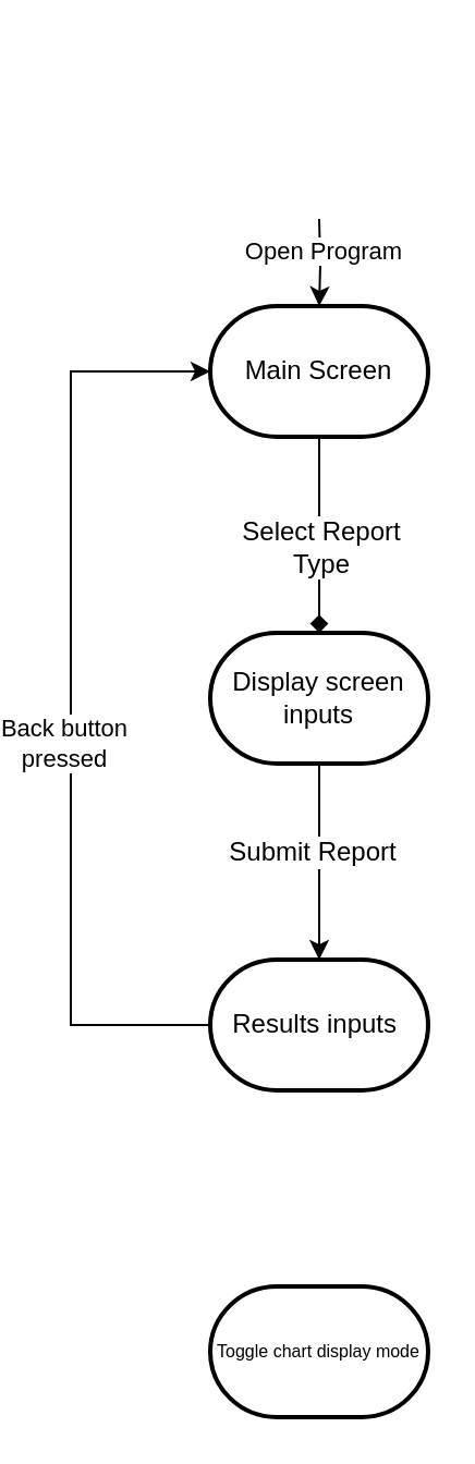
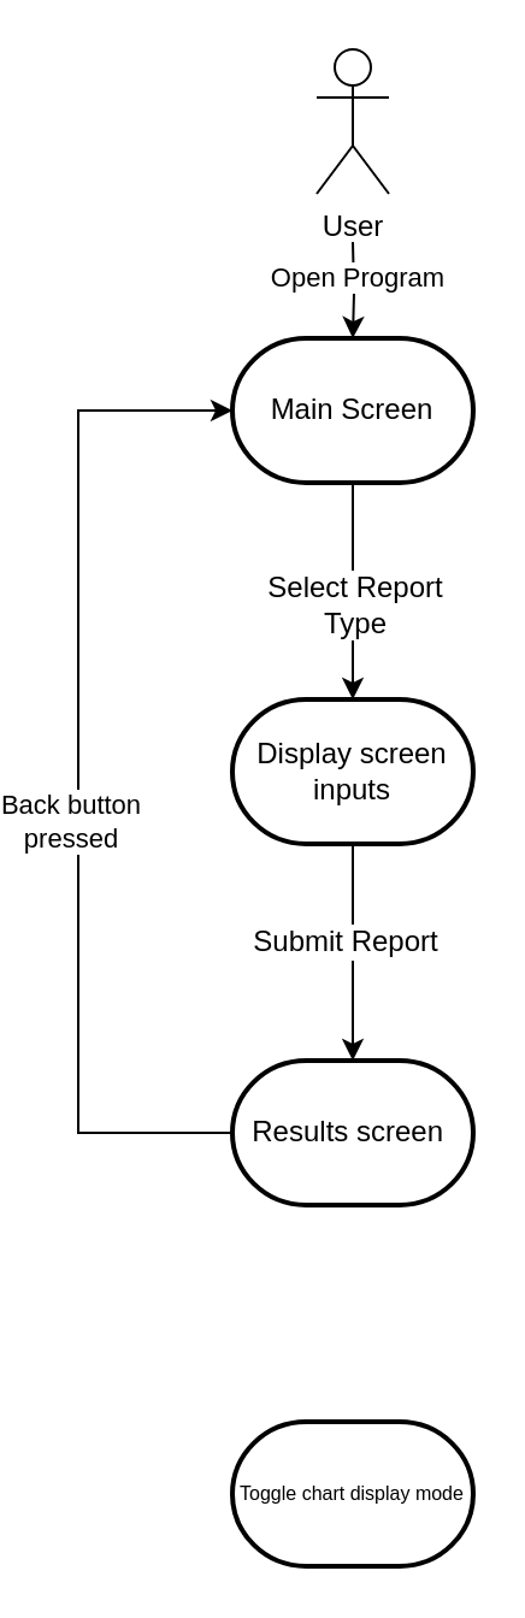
+ <mxCell id="11" value="User" style="shape=umlActor;verticalLabelPosition=bottom;verticalAlign=top;html=1;" vertex="1" parent="1"><mxGeometry x="119" y="20" width="30" height="60" as="geometry" /></mxCell>
- <mxCell id="5" style="edgeStyle=orthogonalEdgeStyle;rounded=0;orthogonalLoop=1;jettySize=auto;html=1;exitX=0.5;exitY=1;exitDx=0;exitDy=0;exitPerimeter=0;entryX=0.5;entryY=0;entryDx=0;entryDy=0;entryPerimeter=0;fontSize=12;endArrow=diamond;" edge="1" parent="1" source="7" target="14"><mxGeometry relative="1" as="geometry" /></mxCell>
+ <mxCell id="5" style="edgeStyle=orthogonalEdgeStyle;rounded=0;orthogonalLoop=1;jettySize=auto;html=1;exitX=0.5;exitY=1;exitDx=0;exitDy=0;exitPerimeter=0;entryX=0.5;entryY=0;entryDx=0;entryDy=0;entryPerimeter=0;fontSize=12;" edge="1" parent="1" source="7" target="14"><mxGeometry relative="1" as="geometry" /></mxCell>
- <mxCell id="4" value="Results inputs&amp;nbsp;" style="strokeWidth=2;html=1;shape=mxgraph.flowchart.terminator;whiteSpace=wrap;fontSize=12;" vertex="1" parent="1"><mxGeometry x="84" y="440" width="100" height="60" as="geometry" /></mxCell>
+ <mxCell id="4" value="Results screen&amp;nbsp;" style="strokeWidth=2;html=1;shape=mxgraph.flowchart.terminator;whiteSpace=wrap;fontSize=12;" vertex="1" parent="1"><mxGeometry x="84" y="440" width="100" height="60" as="geometry" /></mxCell>
